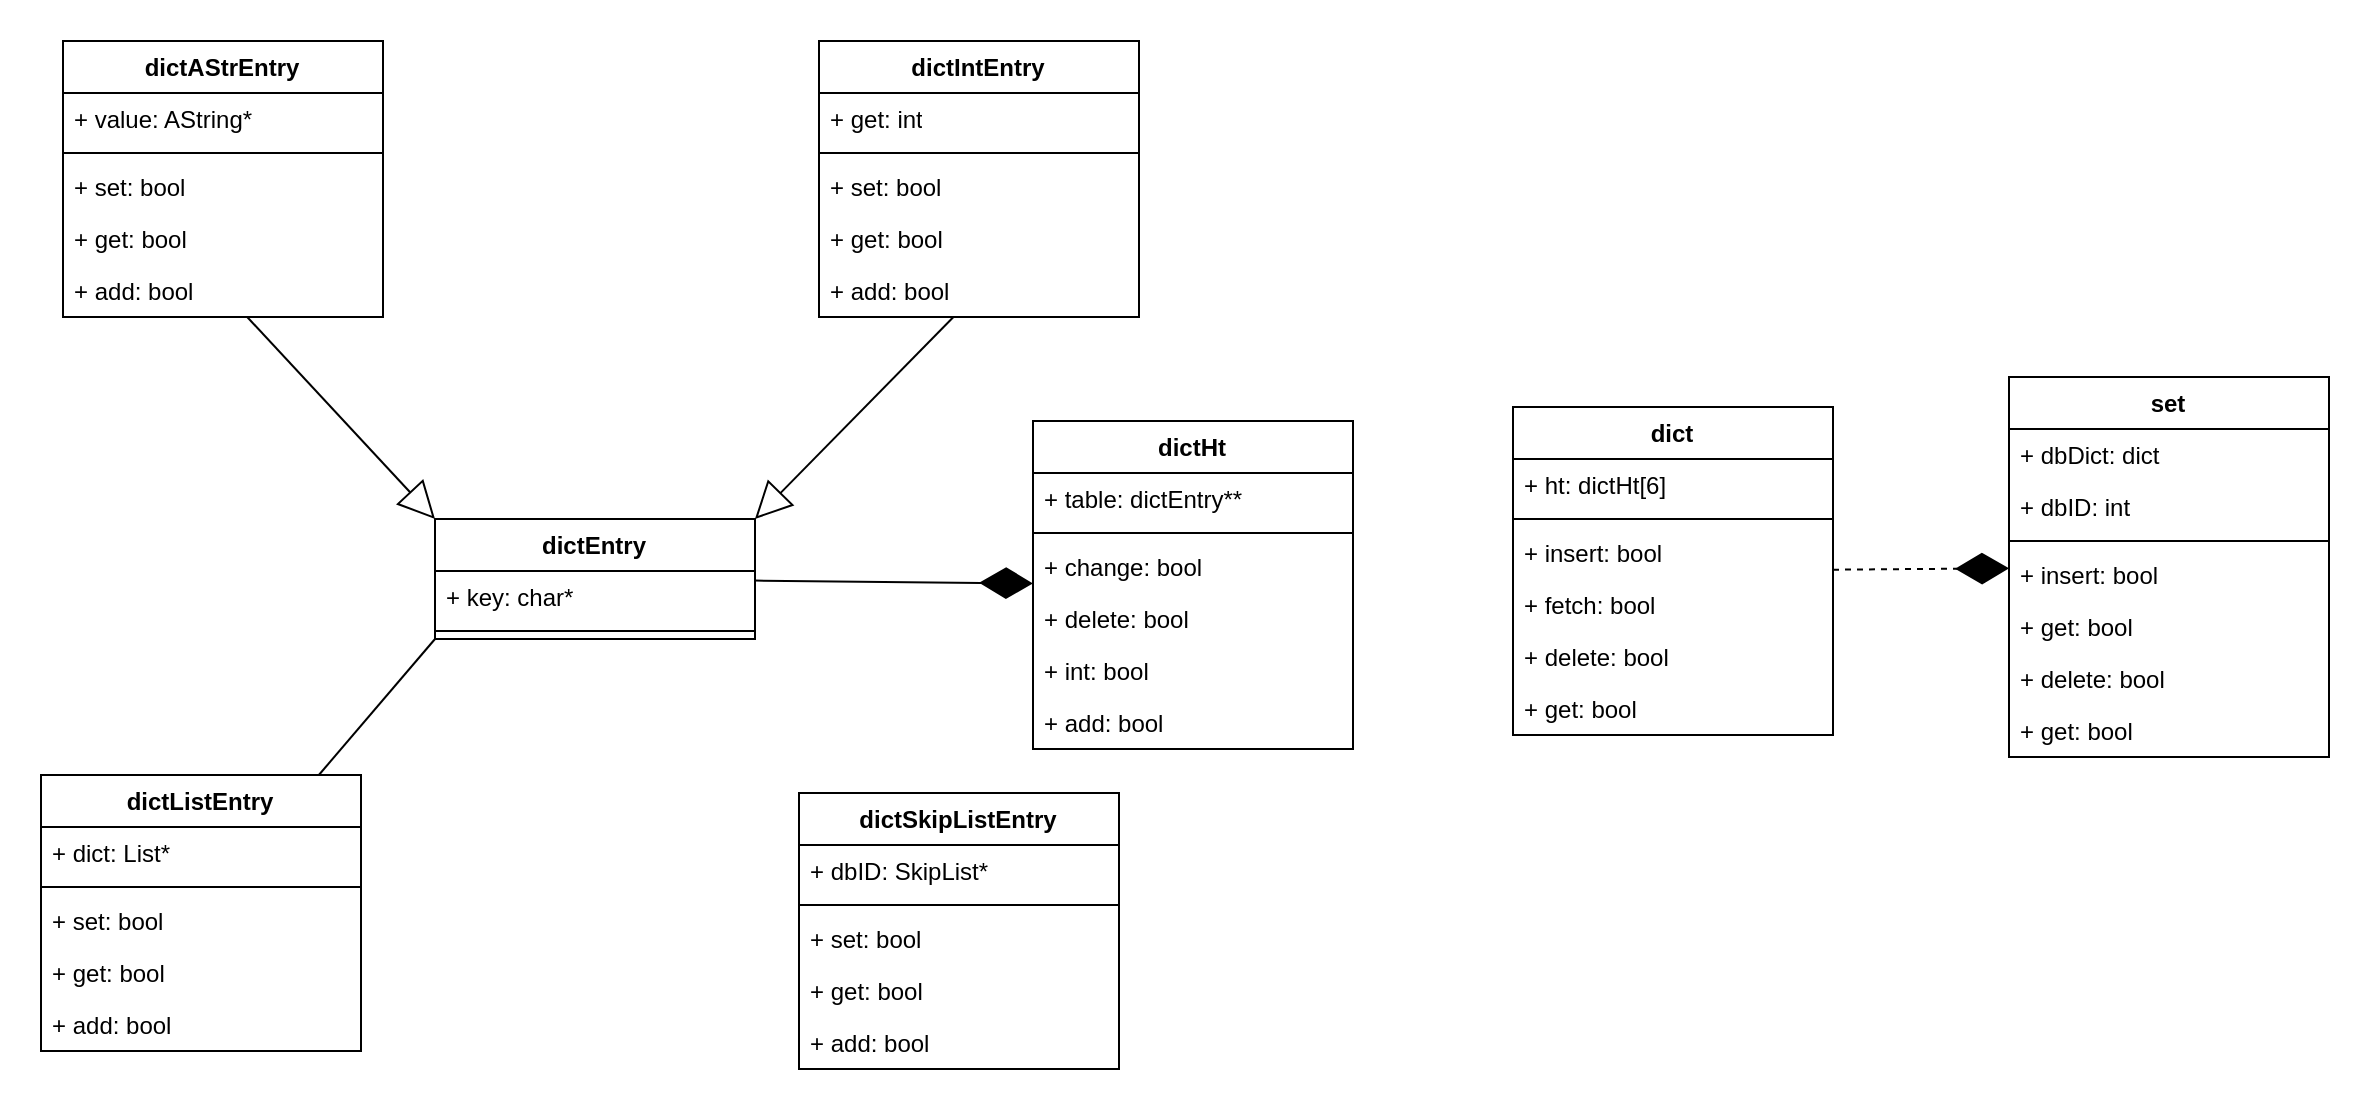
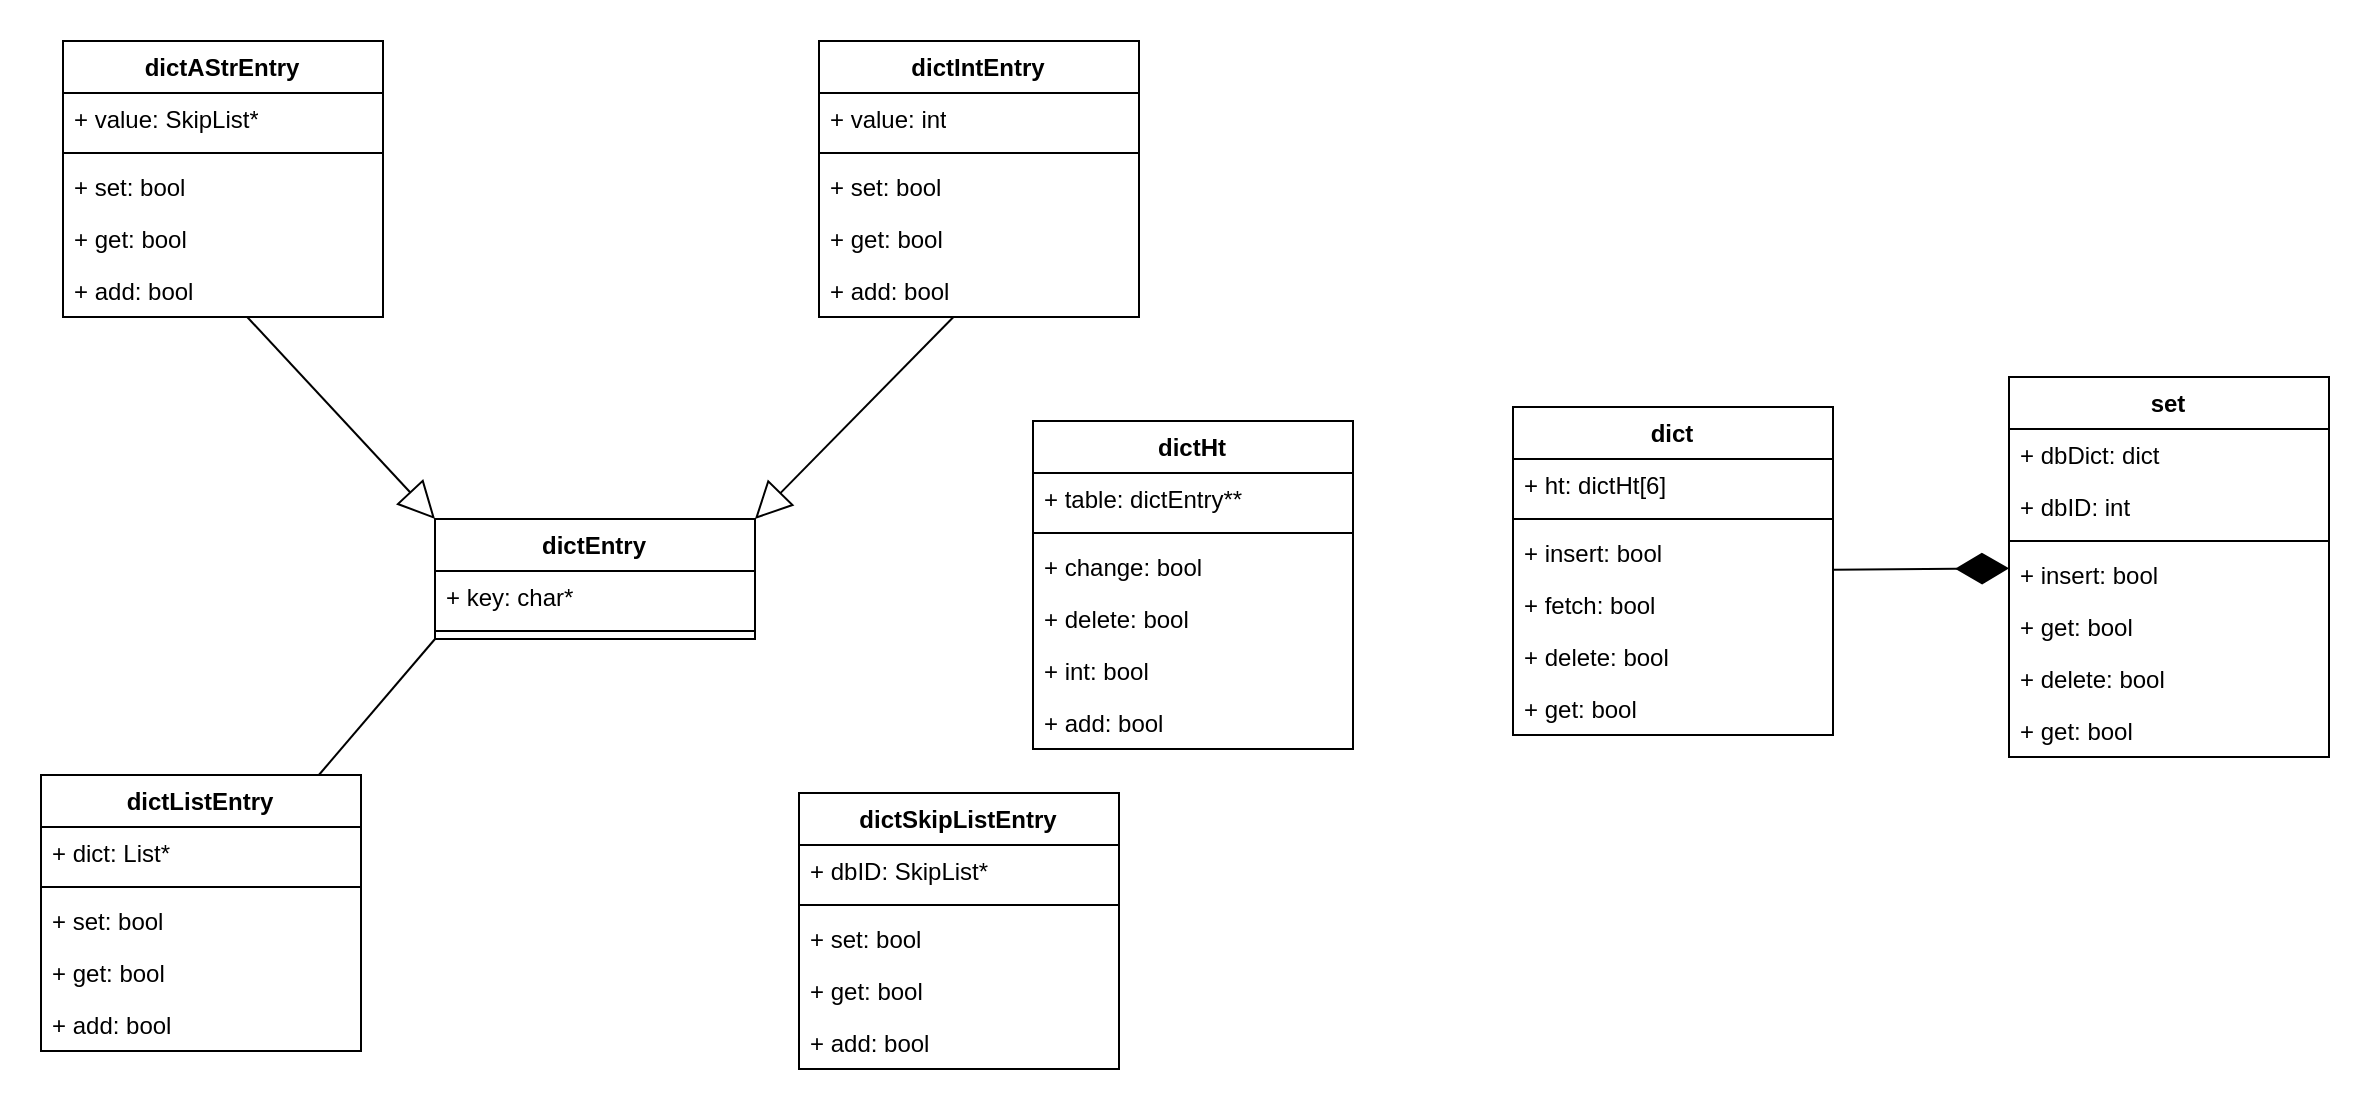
- <mxCell id="6" value="+ value: AString*" style="text;strokeColor=none;fillColor=none;align=left;verticalAlign=top;spacingLeft=4;spacingRight=4;overflow=hidden;rotatable=0;points=[[0,0.5],[1,0.5]];portConstraint=eastwest;whiteSpace=wrap;html=1;" vertex="1" parent="5"><mxGeometry y="26" width="160" height="26" as="geometry" /></mxCell>
+ <mxCell id="6" value="+ value: SkipList*" style="text;strokeColor=none;fillColor=none;align=left;verticalAlign=top;spacingLeft=4;spacingRight=4;overflow=hidden;rotatable=0;points=[[0,0.5],[1,0.5]];portConstraint=eastwest;whiteSpace=wrap;html=1;" vertex="1" parent="5"><mxGeometry y="26" width="160" height="26" as="geometry" /></mxCell>
- <mxCell id="12" value="+ get: int" style="text;strokeColor=none;fillColor=none;align=left;verticalAlign=top;spacingLeft=4;spacingRight=4;overflow=hidden;rotatable=0;points=[[0,0.5],[1,0.5]];portConstraint=eastwest;whiteSpace=wrap;html=1;" vertex="1" parent="11"><mxGeometry y="26" width="160" height="26" as="geometry" /></mxCell>
+ <mxCell id="12" value="+ value: int" style="text;strokeColor=none;fillColor=none;align=left;verticalAlign=top;spacingLeft=4;spacingRight=4;overflow=hidden;rotatable=0;points=[[0,0.5],[1,0.5]];portConstraint=eastwest;whiteSpace=wrap;html=1;" vertex="1" parent="11"><mxGeometry y="26" width="160" height="26" as="geometry" /></mxCell>
- <mxCell id="55" value="" style="endArrow=diamondThin;endFill=1;endSize=24;html=1;dashed=1;" edge="1" parent="1" source="40" target="47"><mxGeometry width="160" relative="1" as="geometry"><mxPoint x="823" y="475" as="sourcePoint" /><mxPoint x="903" y="476" as="targetPoint" /></mxGeometry></mxCell>
+ <mxCell id="55" value="" style="endArrow=diamondThin;endFill=1;endSize=24;html=1;" edge="1" parent="1" source="40" target="47"><mxGeometry width="160" relative="1" as="geometry"><mxPoint x="823" y="475" as="sourcePoint" /><mxPoint x="903" y="476" as="targetPoint" /></mxGeometry></mxCell>
- <mxCell id="39" value="" style="endArrow=diamondThin;endFill=1;endSize=24;html=1;" edge="1" parent="1" source="2" target="32"><mxGeometry width="160" relative="1" as="geometry"><mxPoint x="434" y="284" as="sourcePoint" /><mxPoint x="524" y="284" as="targetPoint" /></mxGeometry></mxCell>
